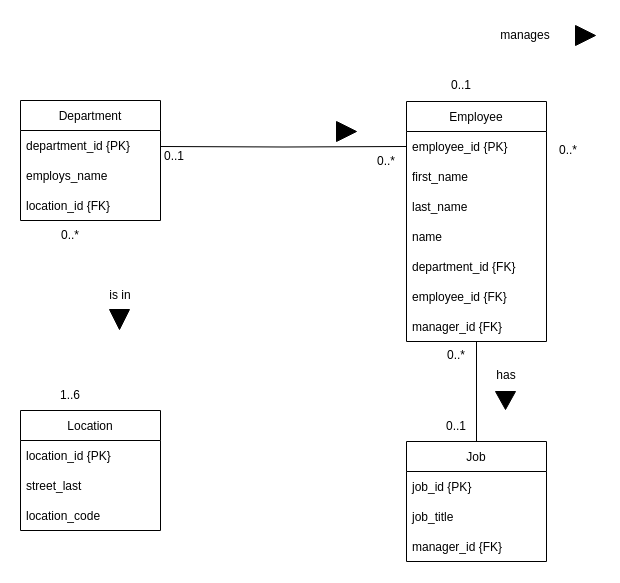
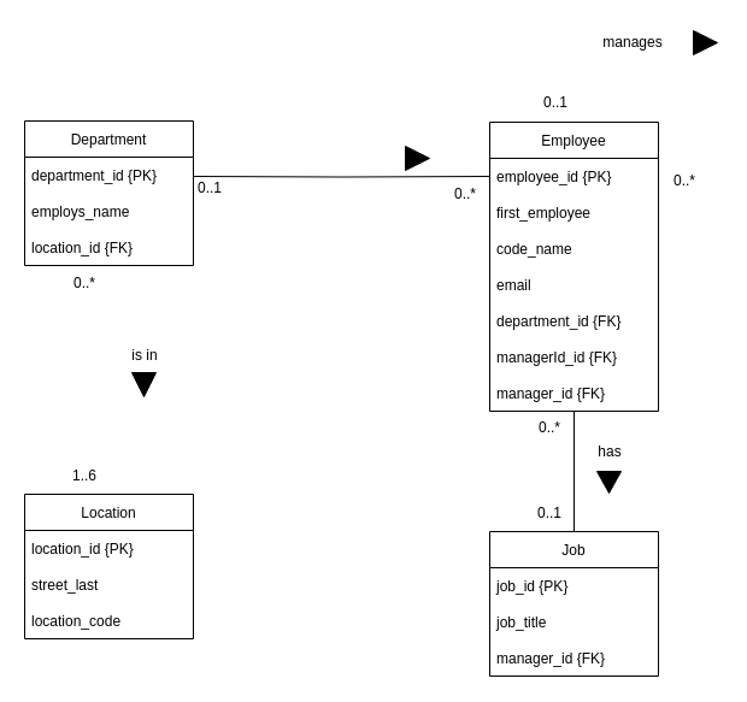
- <mxCell id="8" value="first_name" style="text;strokeColor=none;fillColor=none;align=left;verticalAlign=middle;spacingLeft=4;spacingRight=4;overflow=hidden;points=[[0,0.5],[1,0.5]];portConstraint=eastwest;rotatable=0;" parent="6" vertex="1"><mxGeometry y="60" width="140" height="30" as="geometry" /></mxCell>
+ <mxCell id="8" value="first_employee" style="text;strokeColor=none;fillColor=none;align=left;verticalAlign=middle;spacingLeft=4;spacingRight=4;overflow=hidden;points=[[0,0.5],[1,0.5]];portConstraint=eastwest;rotatable=0;" parent="6" vertex="1"><mxGeometry y="60" width="140" height="30" as="geometry" /></mxCell>
- <mxCell id="9" value="last_name" style="text;strokeColor=none;fillColor=none;align=left;verticalAlign=middle;spacingLeft=4;spacingRight=4;overflow=hidden;points=[[0,0.5],[1,0.5]];portConstraint=eastwest;rotatable=0;" parent="6" vertex="1"><mxGeometry y="90" width="140" height="30" as="geometry" /></mxCell>
+ <mxCell id="9" value="code_name" style="text;strokeColor=none;fillColor=none;align=left;verticalAlign=middle;spacingLeft=4;spacingRight=4;overflow=hidden;points=[[0,0.5],[1,0.5]];portConstraint=eastwest;rotatable=0;" parent="6" vertex="1"><mxGeometry y="90" width="140" height="30" as="geometry" /></mxCell>
- <mxCell id="10" value="name" style="text;strokeColor=none;fillColor=none;align=left;verticalAlign=middle;spacingLeft=4;spacingRight=4;overflow=hidden;points=[[0,0.5],[1,0.5]];portConstraint=eastwest;rotatable=0;" parent="6" vertex="1"><mxGeometry y="120" width="140" height="30" as="geometry" /></mxCell>
+ <mxCell id="10" value="email" style="text;strokeColor=none;fillColor=none;align=left;verticalAlign=middle;spacingLeft=4;spacingRight=4;overflow=hidden;points=[[0,0.5],[1,0.5]];portConstraint=eastwest;rotatable=0;" parent="6" vertex="1"><mxGeometry y="120" width="140" height="30" as="geometry" /></mxCell>
- <mxCell id="12" value="employee_id {FK}" style="text;strokeColor=none;fillColor=none;align=left;verticalAlign=middle;spacingLeft=4;spacingRight=4;overflow=hidden;points=[[0,0.5],[1,0.5]];portConstraint=eastwest;rotatable=0;" parent="6" vertex="1"><mxGeometry y="180" width="140" height="30" as="geometry" /></mxCell>
+ <mxCell id="12" value="managerId_id {FK}" style="text;strokeColor=none;fillColor=none;align=left;verticalAlign=middle;spacingLeft=4;spacingRight=4;overflow=hidden;points=[[0,0.5],[1,0.5]];portConstraint=eastwest;rotatable=0;" parent="6" vertex="1"><mxGeometry y="180" width="140" height="30" as="geometry" /></mxCell>
